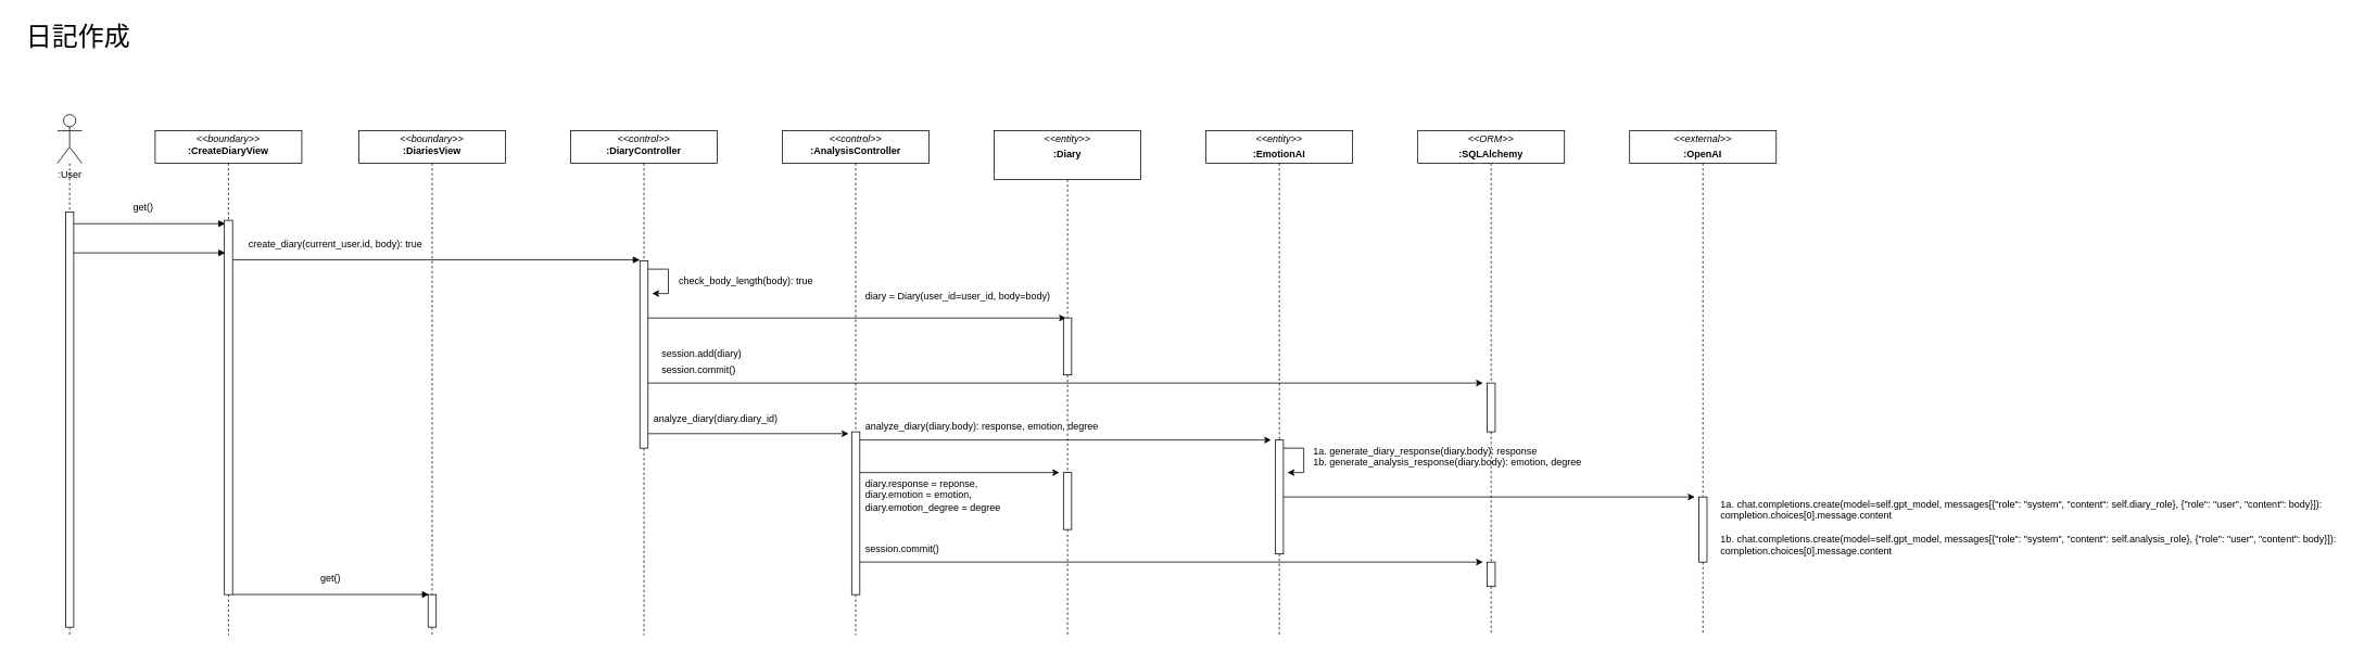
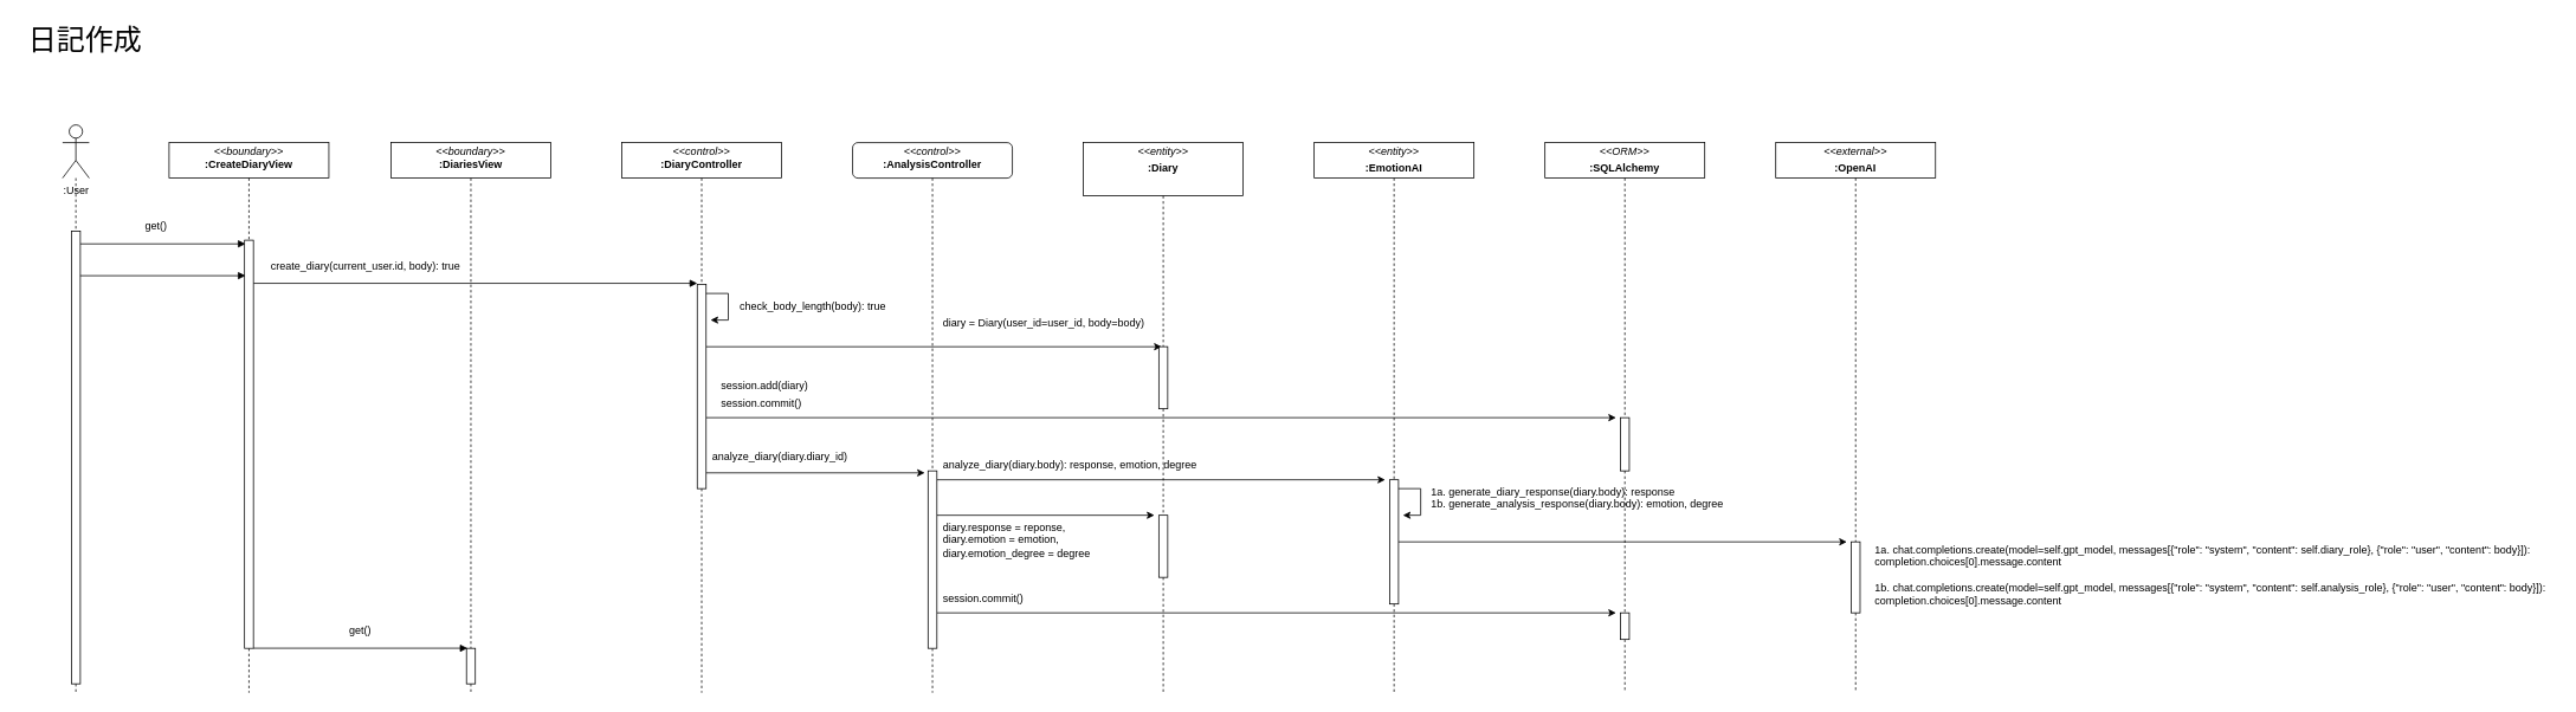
- <mxCell id="28" value="&lt;p style=&quot;margin:0px;margin-top:4px;text-align:center;&quot;&gt;&lt;i&gt;&amp;lt;&amp;lt;control&amp;gt;&amp;gt;&lt;/i&gt;&lt;br&gt;&lt;b&gt;:AnalysisController&lt;/b&gt;&lt;/p&gt;" style="verticalAlign=top;align=left;overflow=fill;fontSize=12;fontFamily=Helvetica;html=1;" parent="1" vertex="1"><mxGeometry x="960" y="160" width="180" height="40" as="geometry" /></mxCell>
+ <mxCell id="28" value="&lt;p style=&quot;margin:0px;margin-top:4px;text-align:center;&quot;&gt;&lt;i&gt;&amp;lt;&amp;lt;control&amp;gt;&amp;gt;&lt;/i&gt;&lt;br&gt;&lt;b&gt;:AnalysisController&lt;/b&gt;&lt;/p&gt;" style="verticalAlign=top;align=left;overflow=fill;fontSize=12;fontFamily=Helvetica;html=1;rounded=1;" parent="1" vertex="1"><mxGeometry x="960" y="160" width="180" height="40" as="geometry" /></mxCell>
